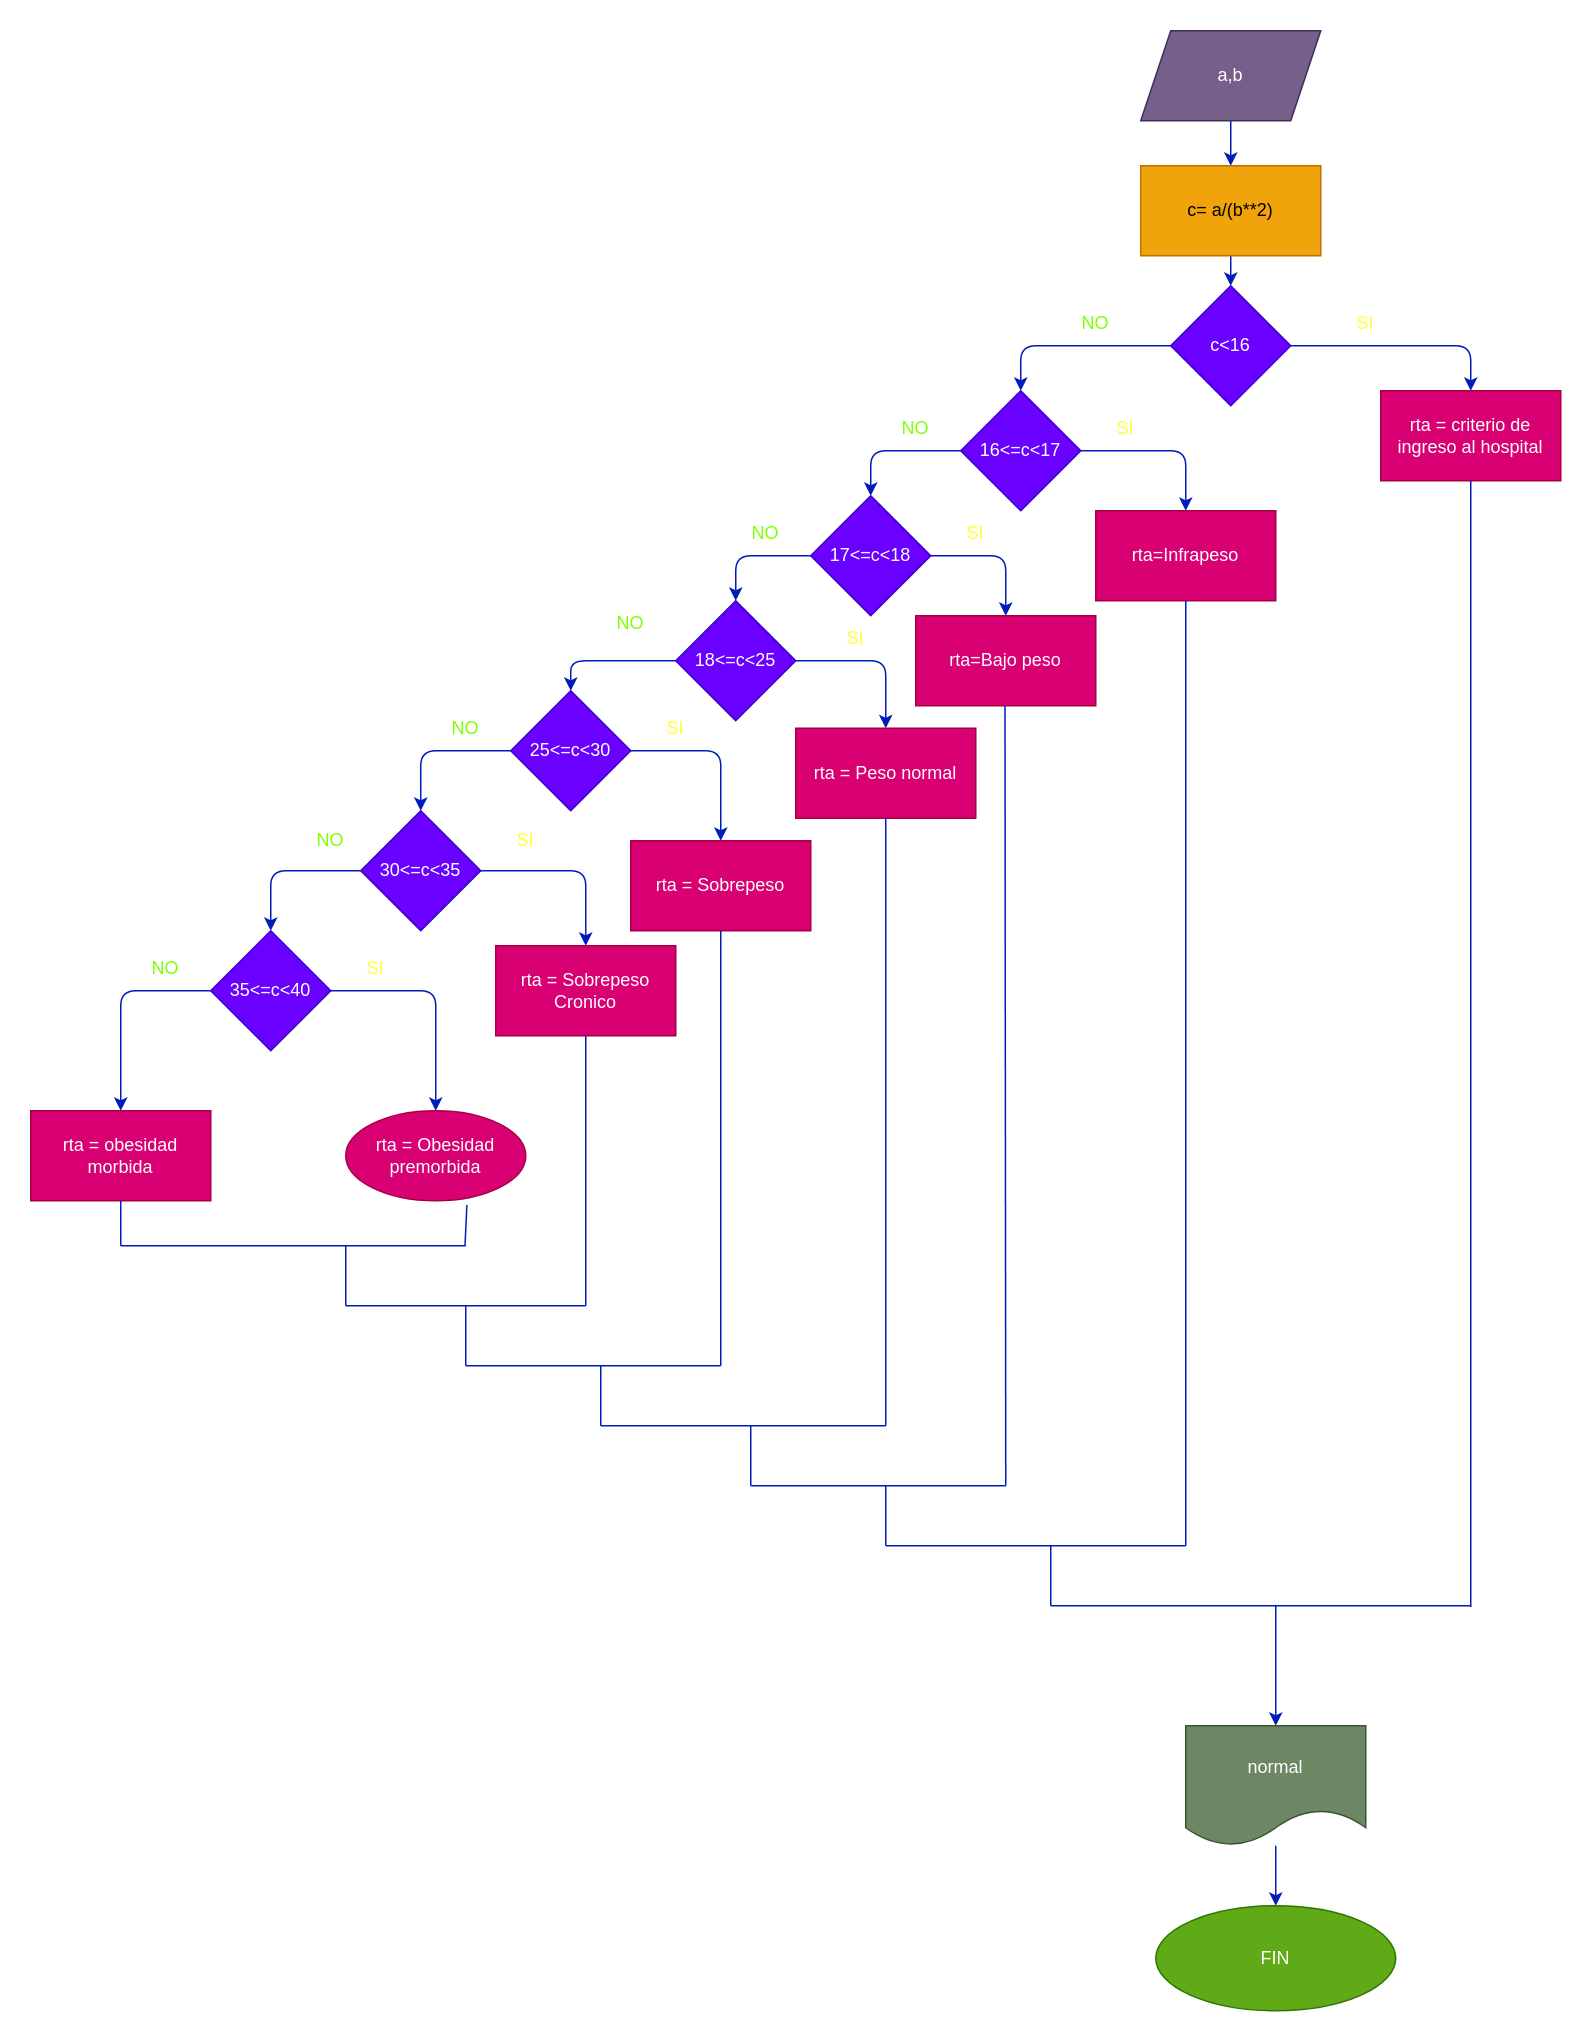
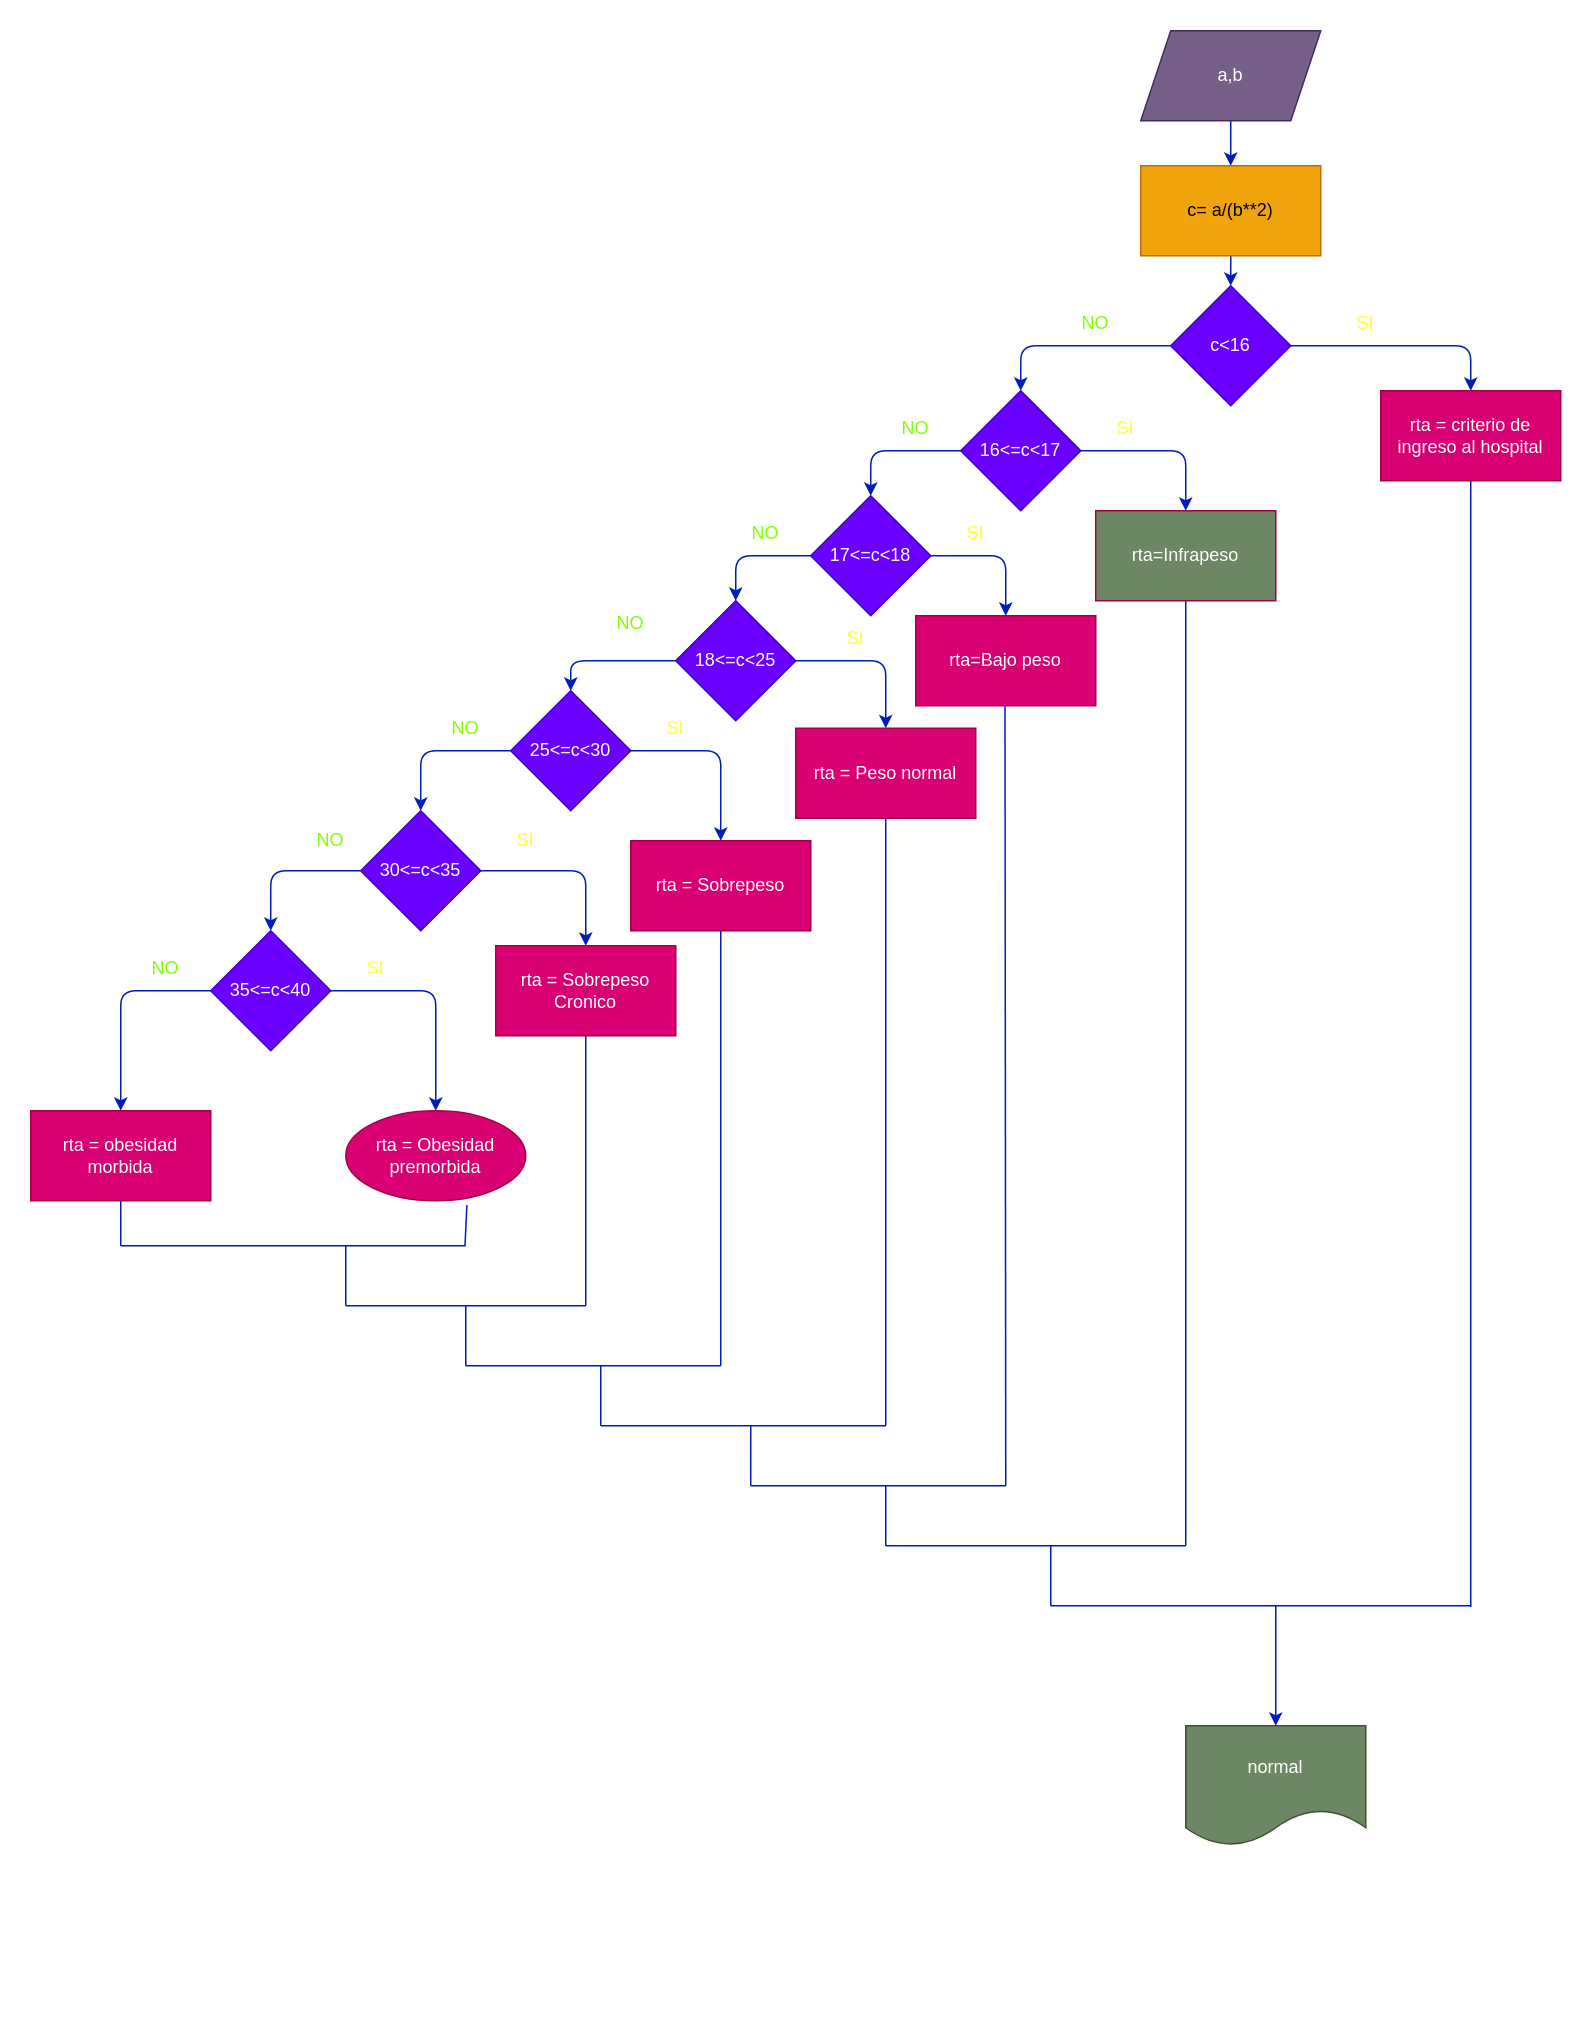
- <mxCell id="13" value="rta=Infrapeso" style="whiteSpace=wrap;html=1;labelBackgroundColor=none;fillColor=#d80073;fontColor=#ffffff;strokeColor=#A50040;" parent="1" vertex="1"><mxGeometry x="730" y="340" width="120" height="60" as="geometry" /></mxCell>
+ <mxCell id="13" value="rta=Infrapeso" style="whiteSpace=wrap;html=1;labelBackgroundColor=none;fillColor=#6d8764;fontColor=#ffffff;strokeColor=#A50040;" parent="1" vertex="1"><mxGeometry x="730" y="340" width="120" height="60" as="geometry" /></mxCell>
- <mxCell id="35" value="" style="edgeStyle=none;html=1;fillColor=#0050ef;strokeColor=#001DBC;" parent="1" source="36" target="37" edge="1"><mxGeometry relative="1" as="geometry"><Array as="points"><mxPoint x="850" y="1260" /></Array></mxGeometry></mxCell>
- <mxCell id="37" value="FIN" style="ellipse;whiteSpace=wrap;html=1;labelBackgroundColor=none;fillColor=#60a917;strokeColor=#2D7600;fontColor=#ffffff;" parent="1" vertex="1"><mxGeometry x="770" y="1270" width="160" height="70" as="geometry" /></mxCell>
